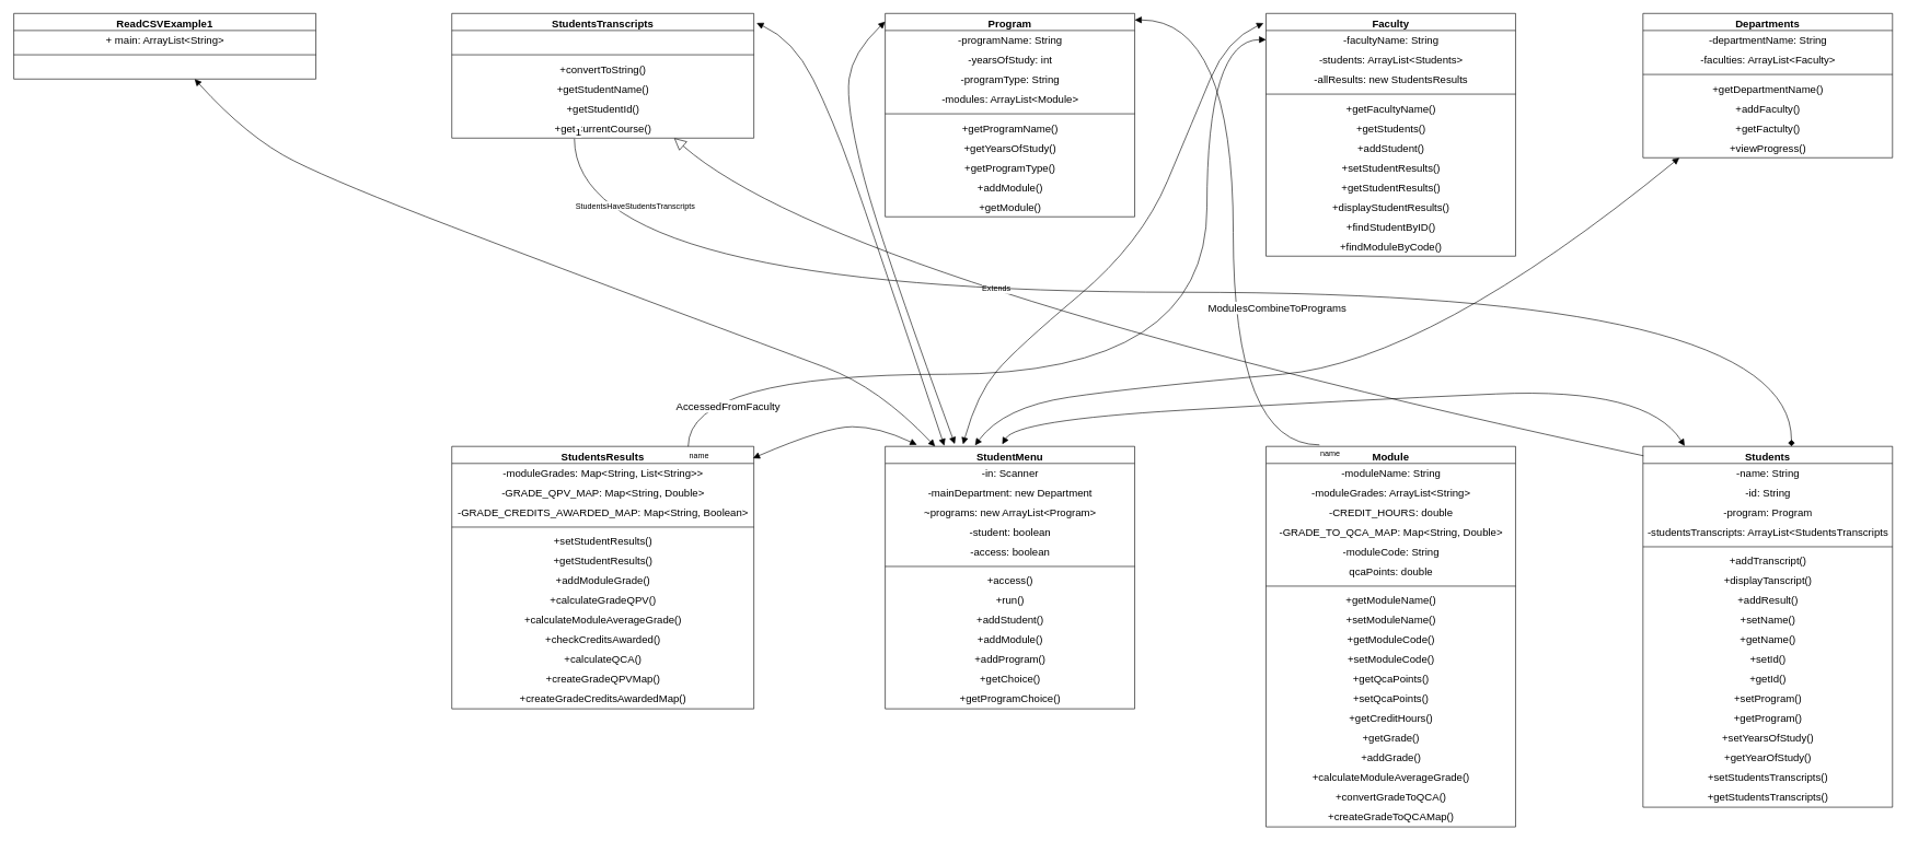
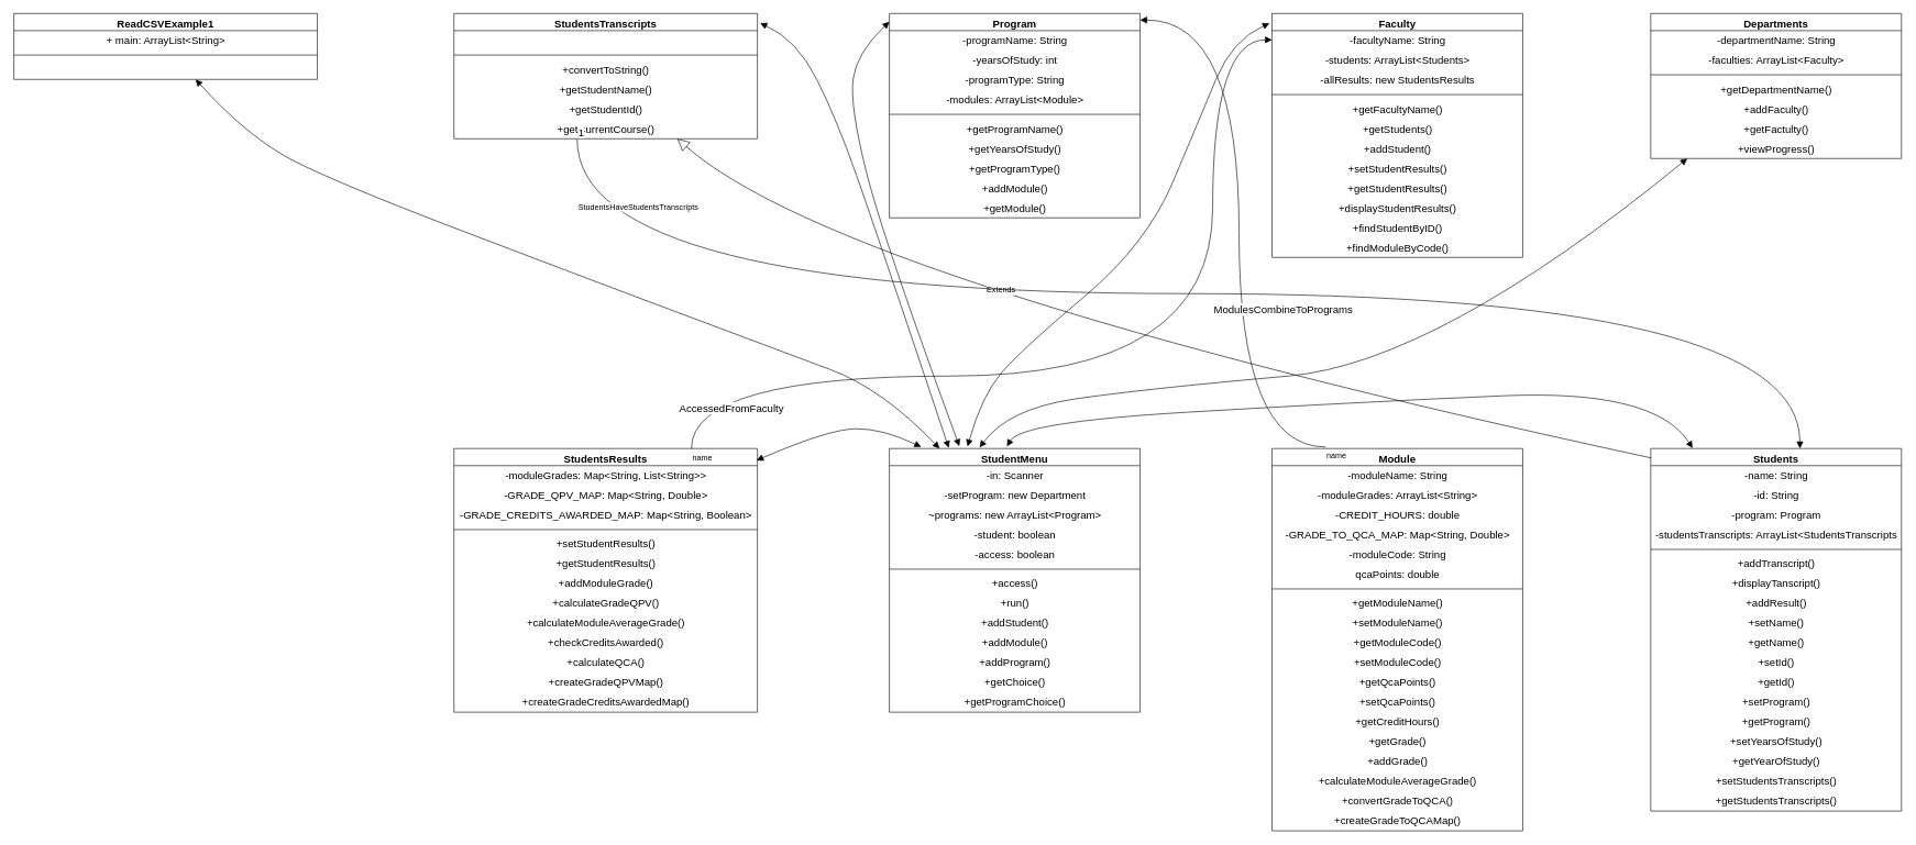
- <mxCell id="124" value="StudentsHaveStudentsTranscripts" style="endArrow=diamond;endFill=1;html=1;edgeStyle=orthogonalEdgeStyle;align=left;verticalAlign=top;rounded=0;fontSize=12;startSize=8;endSize=8;curved=1;exitX=0.406;exitY=1.033;exitDx=0;exitDy=0;exitPerimeter=0;entryX=0.595;entryY=0;entryDx=0;entryDy=0;entryPerimeter=0;" edge="1" parent="1" source="113" target="2"><mxGeometry x="-0.923" relative="1" as="geometry"><mxPoint x="877" y="240" as="sourcePoint" /><mxPoint x="1037" y="240" as="targetPoint" /><mxPoint as="offset" /></mxGeometry></mxCell>
+ <mxCell id="124" value="StudentsHaveStudentsTranscripts" style="endArrow=block;endFill=1;html=1;edgeStyle=orthogonalEdgeStyle;align=left;verticalAlign=top;rounded=0;fontSize=12;startSize=8;endSize=8;curved=1;exitX=0.406;exitY=1.033;exitDx=0;exitDy=0;exitPerimeter=0;entryX=0.595;entryY=0;entryDx=0;entryDy=0;entryPerimeter=0;" edge="1" parent="1" source="113" target="2"><mxGeometry x="-0.923" relative="1" as="geometry"><mxPoint x="877" y="240" as="sourcePoint" /><mxPoint x="1037" y="240" as="targetPoint" /><mxPoint as="offset" /></mxGeometry></mxCell>
- <mxCell id="75" value="-mainDepartment: new Department" style="text;html=1;align=center;verticalAlign=middle;resizable=0;points=[];autosize=1;strokeColor=none;fillColor=none;fontSize=16;" vertex="1" parent="73"><mxGeometry y="56" width="380" height="30" as="geometry" /></mxCell>
+ <mxCell id="75" value="-setProgram: new Department" style="text;html=1;align=center;verticalAlign=middle;resizable=0;points=[];autosize=1;strokeColor=none;fillColor=none;fontSize=16;" vertex="1" parent="73"><mxGeometry y="56" width="380" height="30" as="geometry" /></mxCell>
